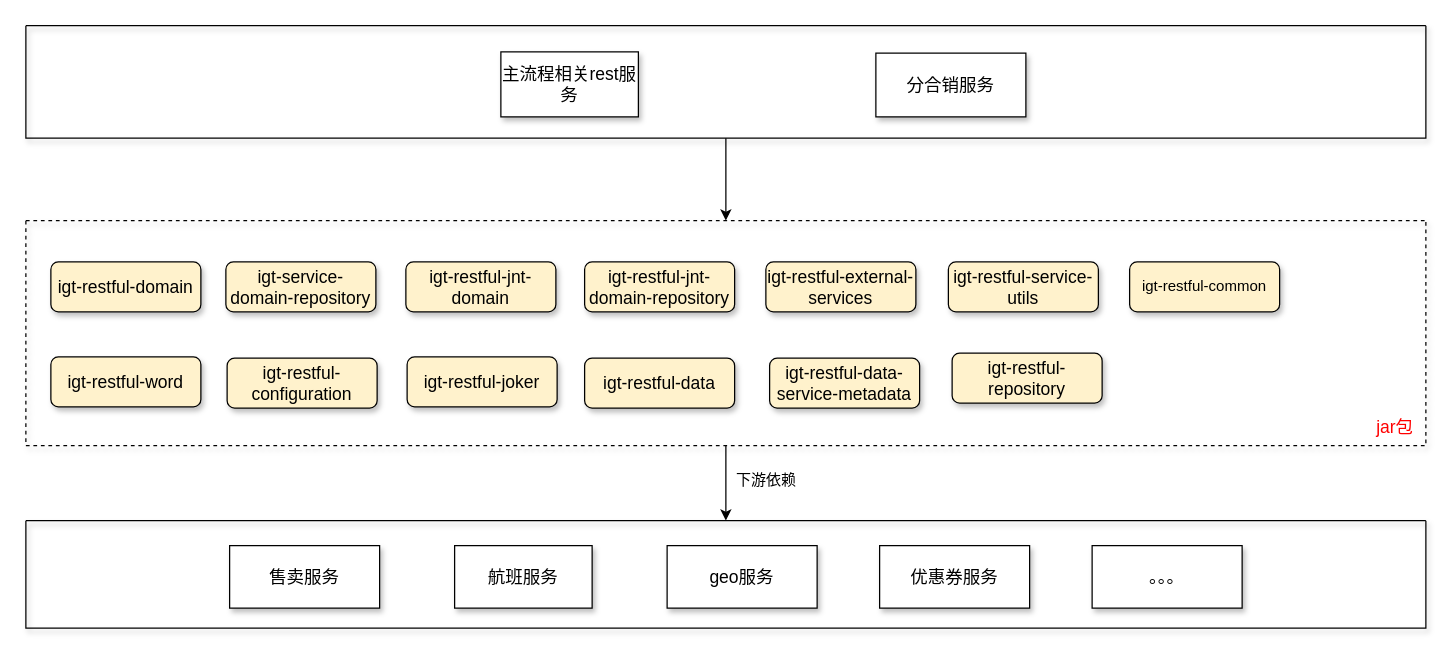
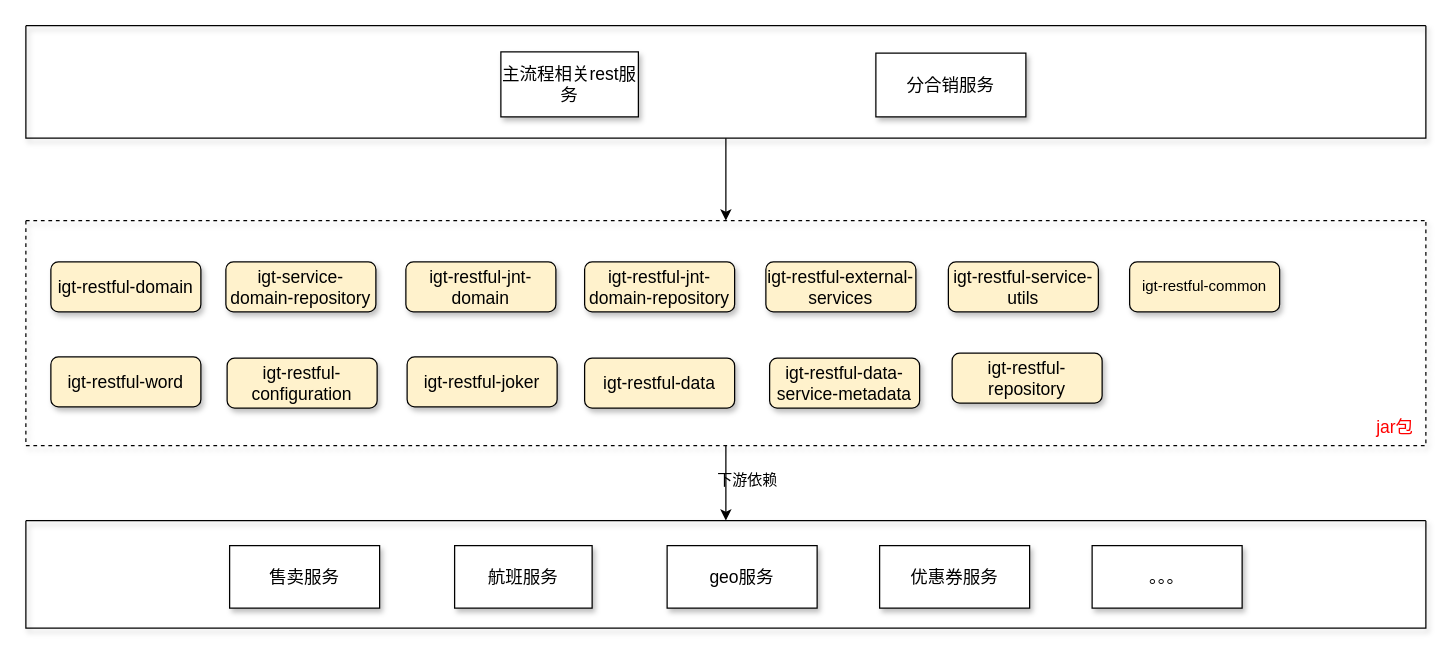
- <mxCell id="28" value="下游依赖" style="text;html=1;align=center;verticalAlign=middle;resizable=0;points=[];autosize=1;strokeColor=none;fillColor=none;" vertex="1" parent="1"><mxGeometry x="579" y="371" width="66" height="26" as="geometry" /></mxCell>
+ <mxCell id="28" value="下游依赖" style="text;html=1;align=center;verticalAlign=middle;resizable=0;points=[];autosize=1;strokeColor=none;fillColor=none;" vertex="1" parent="1"><mxGeometry x="564" y="371" width="66" height="26" as="geometry" /></mxCell>
